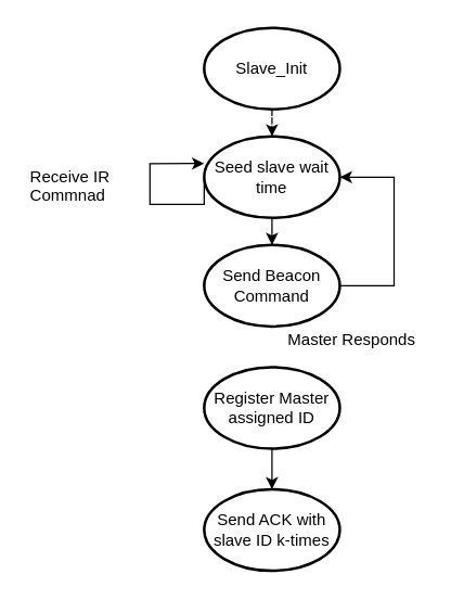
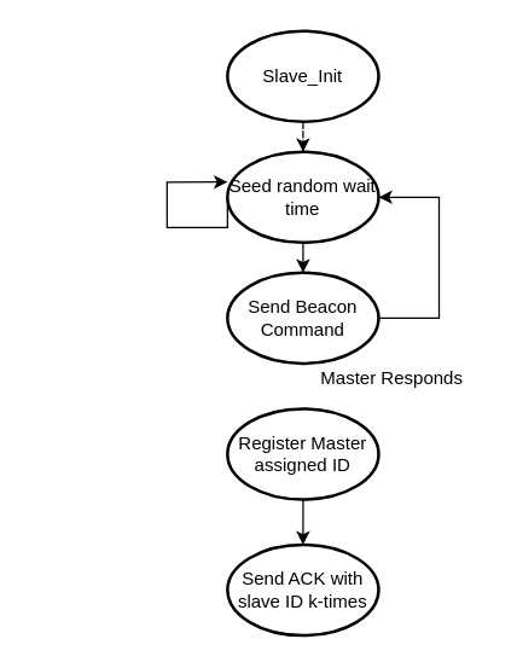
- <mxCell id="6" value="Seed slave wait time" style="strokeWidth=2;html=1;shape=mxgraph.flowchart.start_1;whiteSpace=wrap;" vertex="1" parent="1"><mxGeometry x="150" y="100" width="100" height="60" as="geometry" /></mxCell>
+ <mxCell id="6" value="Seed random wait time" style="strokeWidth=2;html=1;shape=mxgraph.flowchart.start_1;whiteSpace=wrap;" vertex="1" parent="1"><mxGeometry x="150" y="100" width="100" height="60" as="geometry" /></mxCell>
- <mxCell id="9" value="Receive IR&amp;nbsp;&lt;br&gt;Commnad&lt;br&gt;&lt;br&gt;" style="text;html=1;resizable=0;points=[];autosize=1;align=left;verticalAlign=top;spacingTop=-4;" vertex="1" parent="1"><mxGeometry x="20" y="120" width="80" height="40" as="geometry" /></mxCell>
